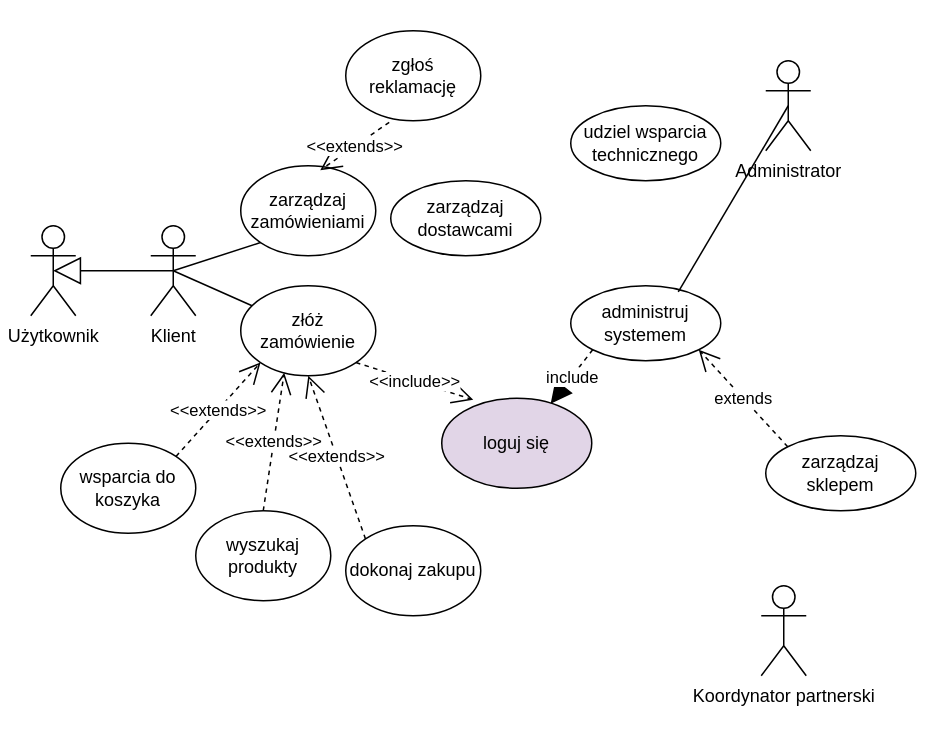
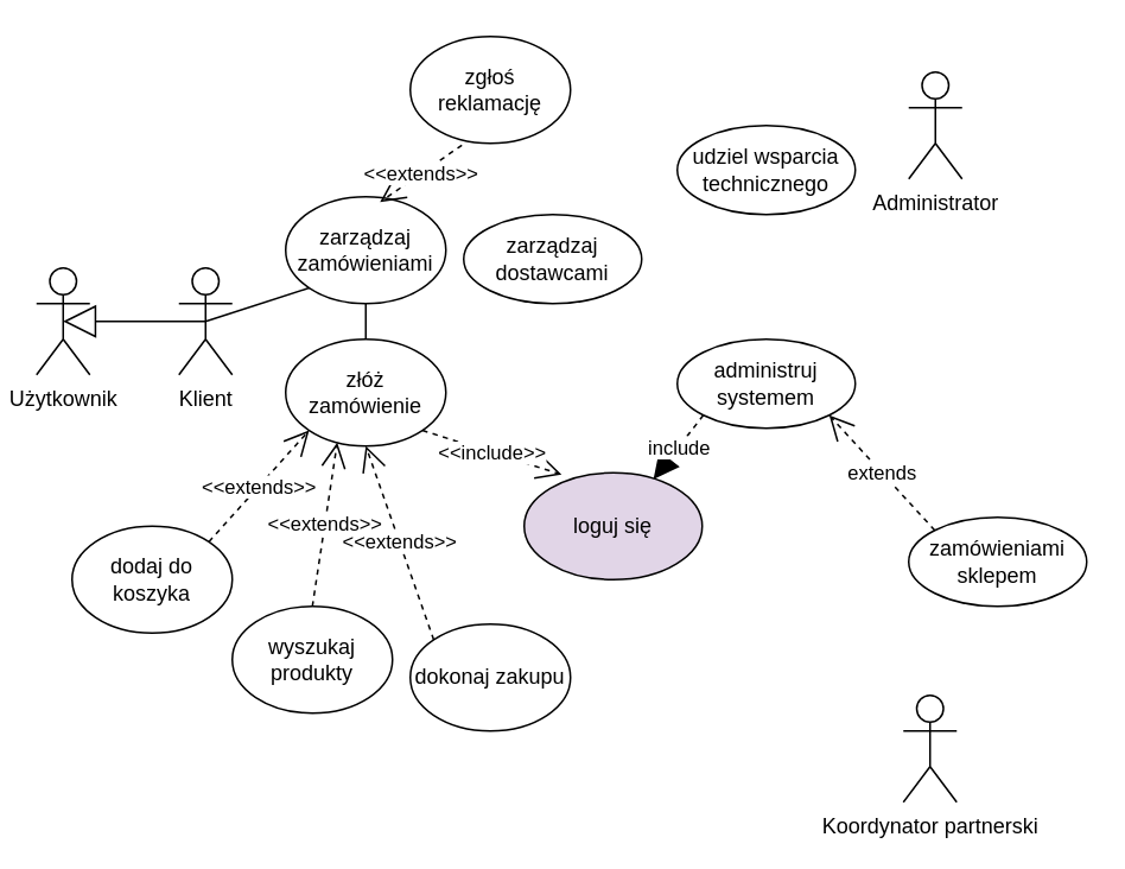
- <mxCell id="9" value="" style="endArrow=none;html=1;rounded=0;exitX=0.717;exitY=0.082;exitDx=0;exitDy=0;exitPerimeter=0;entryX=0.5;entryY=0.5;entryDx=0;entryDy=0;entryPerimeter=0;" edge="1" parent="1" source="7" target="5"><mxGeometry width="50" height="50" relative="1" as="geometry"><mxPoint x="440" y="210" as="sourcePoint" /><mxPoint x="490" y="160" as="targetPoint" /></mxGeometry></mxCell>
- <mxCell id="6" value="" style="endArrow=none;html=1;rounded=0;entryX=0.5;entryY=0.5;entryDx=0;entryDy=0;entryPerimeter=0;" edge="1" parent="1" source="8" target="4"><mxGeometry width="50" height="50" relative="1" as="geometry"><mxPoint x="154.254" y="192.267" as="sourcePoint" /><mxPoint x="340" y="380" as="targetPoint" /></mxGeometry></mxCell>
+ <mxCell id="6" value="" style="endArrow=none;html=1;rounded=0;" edge="1" parent="1" source="8" target="22"><mxGeometry width="50" height="50" relative="1" as="geometry"><mxPoint x="154.254" y="192.267" as="sourcePoint" /><mxPoint x="340" y="380" as="targetPoint" /></mxGeometry></mxCell>
- <mxCell id="11" value="zarządzaj sklepem" style="ellipse;whiteSpace=wrap;html=1;" vertex="1" parent="1"><mxGeometry x="510" y="290" width="100" height="50" as="geometry" /></mxCell>
+ <mxCell id="11" value="zamówieniami sklepem" style="ellipse;whiteSpace=wrap;html=1;" vertex="1" parent="1"><mxGeometry x="510" y="290" width="100" height="50" as="geometry" /></mxCell>
- <mxCell id="12" value="wsparcia do koszyka" style="ellipse;whiteSpace=wrap;html=1;" vertex="1" parent="1"><mxGeometry x="40" y="295" width="90" height="60" as="geometry" /></mxCell>
+ <mxCell id="12" value="dodaj do koszyka" style="ellipse;whiteSpace=wrap;html=1;" vertex="1" parent="1"><mxGeometry x="40" y="295" width="90" height="60" as="geometry" /></mxCell>
